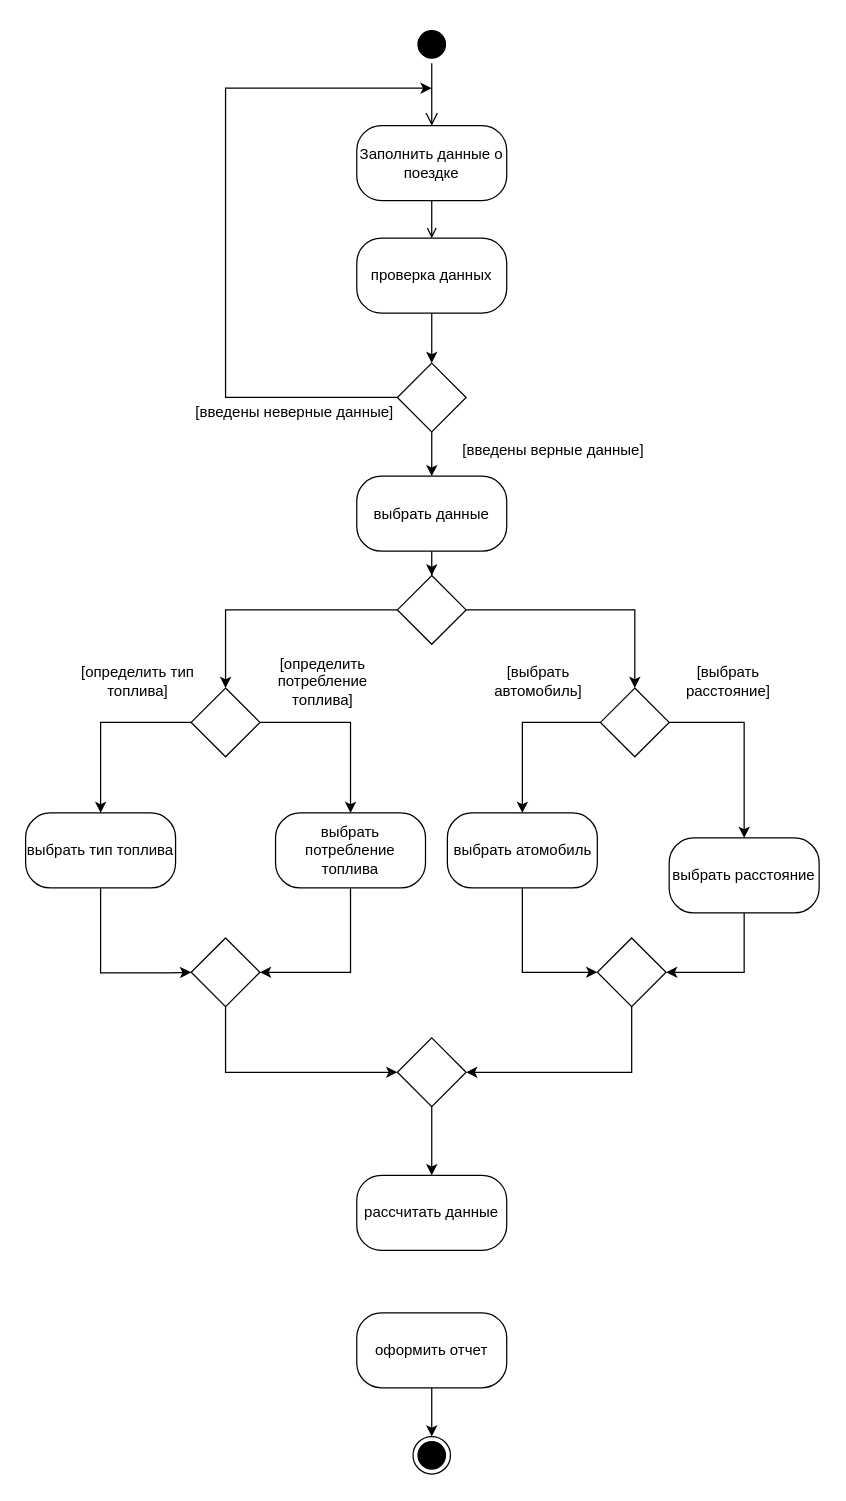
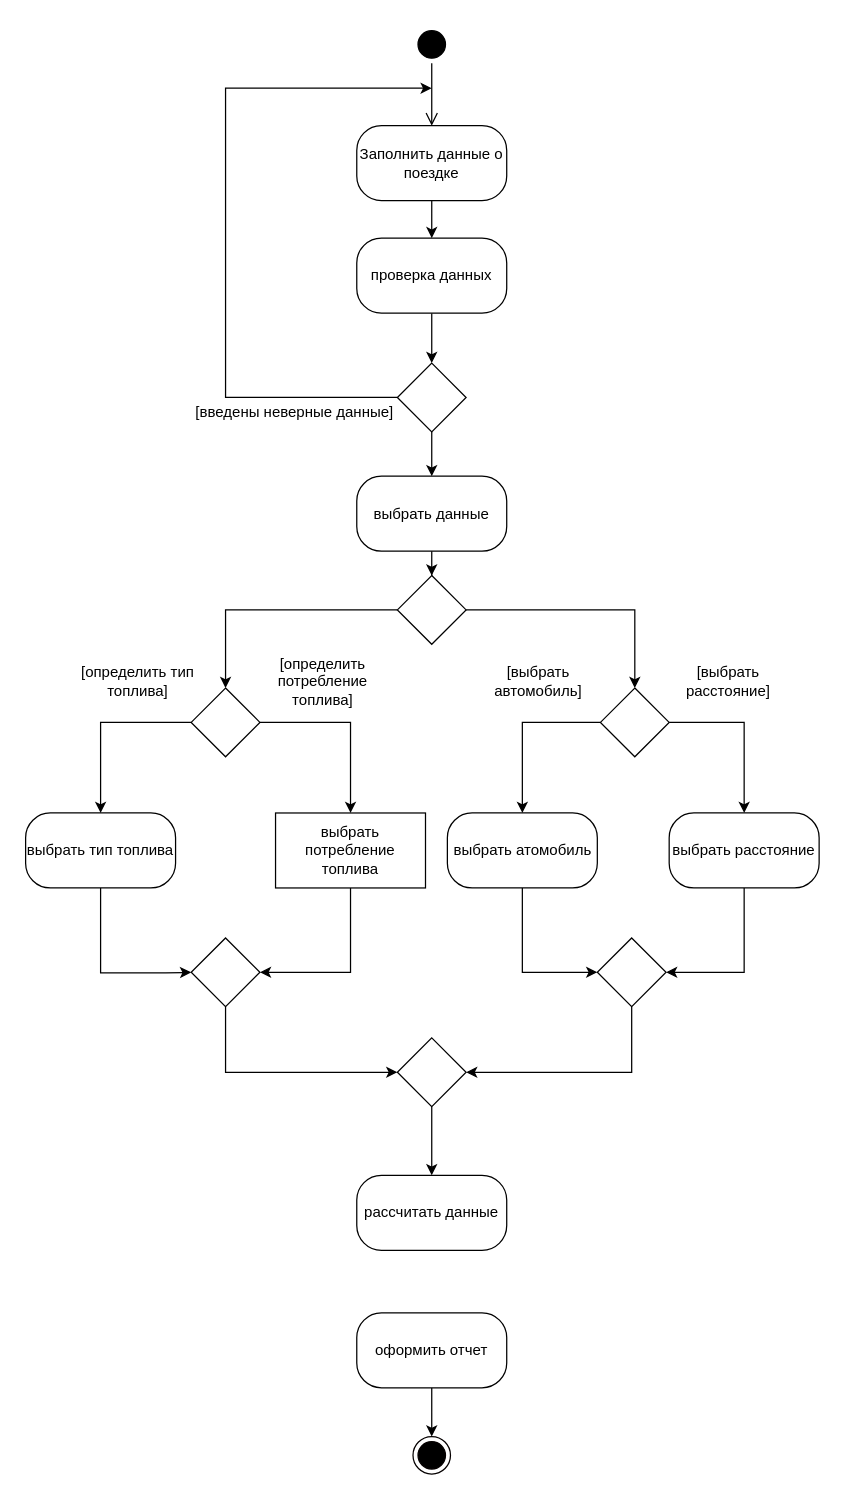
- <mxCell id="4" style="edgeStyle=orthogonalEdgeStyle;rounded=0;orthogonalLoop=1;jettySize=auto;html=1;entryX=0.5;entryY=0;entryDx=0;entryDy=0;endArrow=open;" edge="1" parent="1" source="5" target="7"><mxGeometry relative="1" as="geometry" /></mxCell>
+ <mxCell id="4" style="edgeStyle=orthogonalEdgeStyle;rounded=0;orthogonalLoop=1;jettySize=auto;html=1;entryX=0.5;entryY=0;entryDx=0;entryDy=0;" edge="1" parent="1" source="5" target="7"><mxGeometry relative="1" as="geometry" /></mxCell>
- <mxCell id="12" value="[введены верные данные]" style="text;html=1;strokeColor=none;fillColor=none;align=center;verticalAlign=middle;whiteSpace=wrap;rounded=0;" vertex="1" parent="1"><mxGeometry x="360" y="345" width="165" height="30" as="geometry" /></mxCell>
- <mxCell id="26" value="выбрать потребление топлива" style="rounded=1;whiteSpace=wrap;html=1;arcSize=33;" vertex="1" parent="1"><mxGeometry x="220" y="650" width="120" height="60" as="geometry" /></mxCell>
+ <mxCell id="26" value="выбрать потребление топлива" style="whiteSpace=wrap;html=1;arcSize=33;rounded=0;" vertex="1" parent="1"><mxGeometry x="220" y="650" width="120" height="60" as="geometry" /></mxCell>
- <mxCell id="30" value="выбрать расстояние" style="rounded=1;whiteSpace=wrap;html=1;arcSize=33;" vertex="1" parent="1"><mxGeometry x="535" y="670" width="120" height="60" as="geometry" /></mxCell>
+ <mxCell id="30" value="выбрать расстояние" style="rounded=1;whiteSpace=wrap;html=1;arcSize=33;" vertex="1" parent="1"><mxGeometry x="535" y="650" width="120" height="60" as="geometry" /></mxCell>
